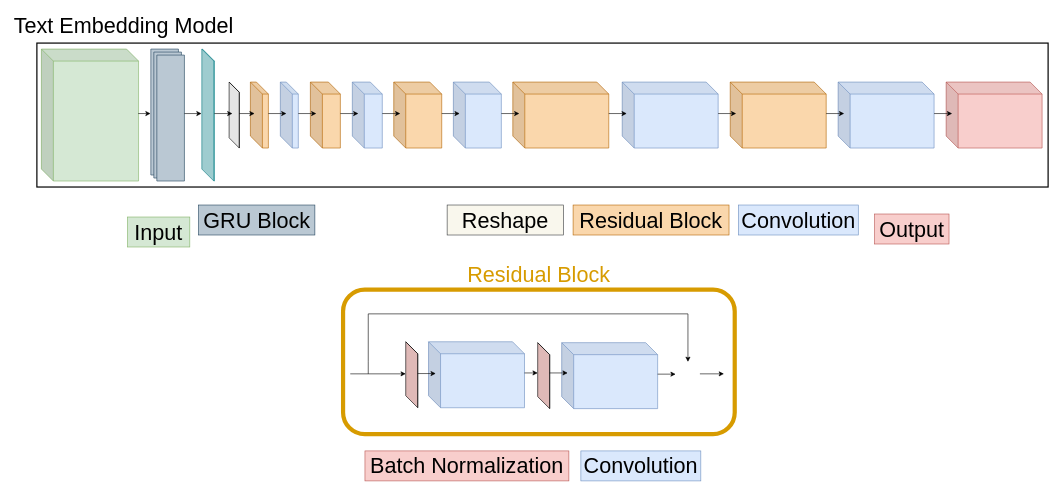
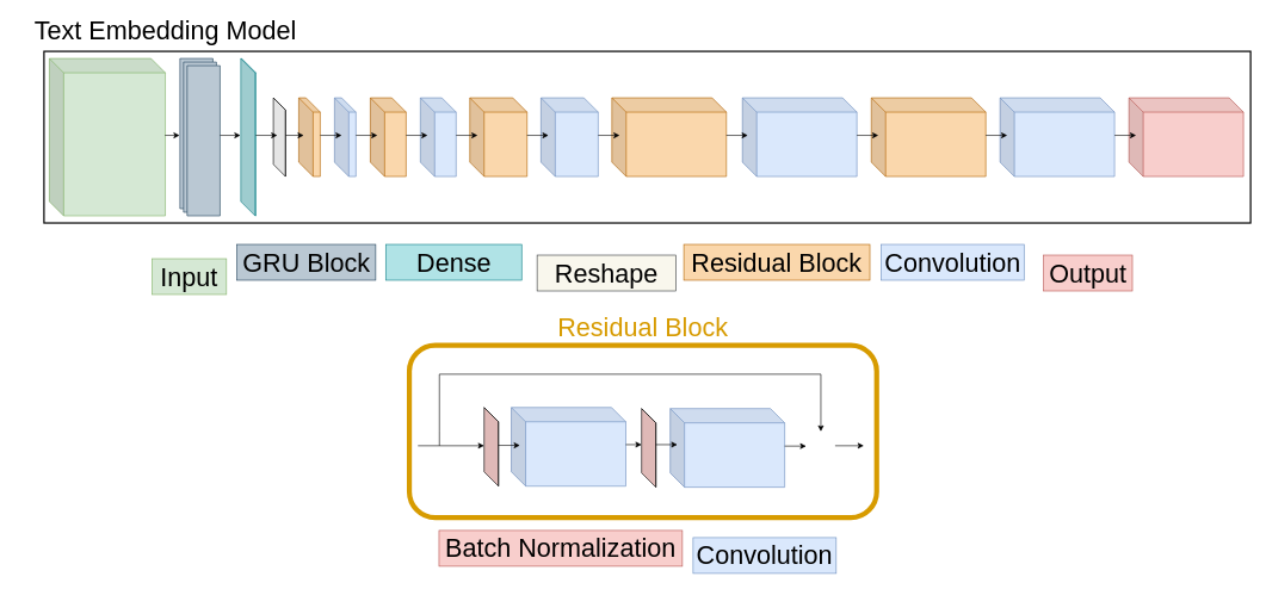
- <mxCell id="16" value="Text Embedding Model" style="text;html=1;strokeColor=none;fillColor=none;align=center;verticalAlign=middle;whiteSpace=wrap;rounded=0;shadow=0;fontSize=36;" parent="1" vertex="1"><mxGeometry x="20.5" y="20.5" width="370" height="40" as="geometry" /></mxCell>
+ <mxCell id="16" value="Text Embedding Model" style="text;html=1;strokeColor=none;fillColor=none;align=center;verticalAlign=middle;whiteSpace=wrap;rounded=0;shadow=0;fontSize=36;" parent="1" vertex="1"><mxGeometry x="45.5" y="20.5" width="370" height="40" as="geometry" /></mxCell>
+ <mxCell id="21" value="Dense" style="text;html=1;strokeColor=#0E8088;fillColor=#B0E3E6;align=center;verticalAlign=middle;whiteSpace=wrap;rounded=0;fontSize=36;" parent="1" vertex="1"><mxGeometry x="538.5" y="341" width="190" height="50" as="geometry" /></mxCell>
- <mxCell id="23" value="Reshape" style="text;html=1;strokeColor=#36393d;fillColor=#f9f7ed;align=center;verticalAlign=middle;whiteSpace=wrap;rounded=0;fontSize=36;" parent="1" vertex="1"><mxGeometry x="745" y="341" width="194" height="50" as="geometry" /></mxCell>
+ <mxCell id="23" value="Reshape" style="text;html=1;strokeColor=#36393d;fillColor=#f9f7ed;align=center;verticalAlign=middle;whiteSpace=wrap;rounded=0;fontSize=36;" parent="1" vertex="1"><mxGeometry x="750" y="356" width="194" height="50" as="geometry" /></mxCell>
- <mxCell id="47" value="Batch Normalization" style="text;html=1;strokeColor=#b85450;fillColor=#f8cecc;align=center;verticalAlign=middle;whiteSpace=wrap;rounded=0;fontSize=36;" vertex="1" parent="1"><mxGeometry x="608" y="751" width="340" height="50" as="geometry" /></mxCell>
+ <mxCell id="47" value="Batch Normalization" style="text;html=1;strokeColor=#b85450;fillColor=#f8cecc;align=center;verticalAlign=middle;whiteSpace=wrap;rounded=0;fontSize=36;" vertex="1" parent="1"><mxGeometry x="613" y="741" width="340" height="50" as="geometry" /></mxCell>
